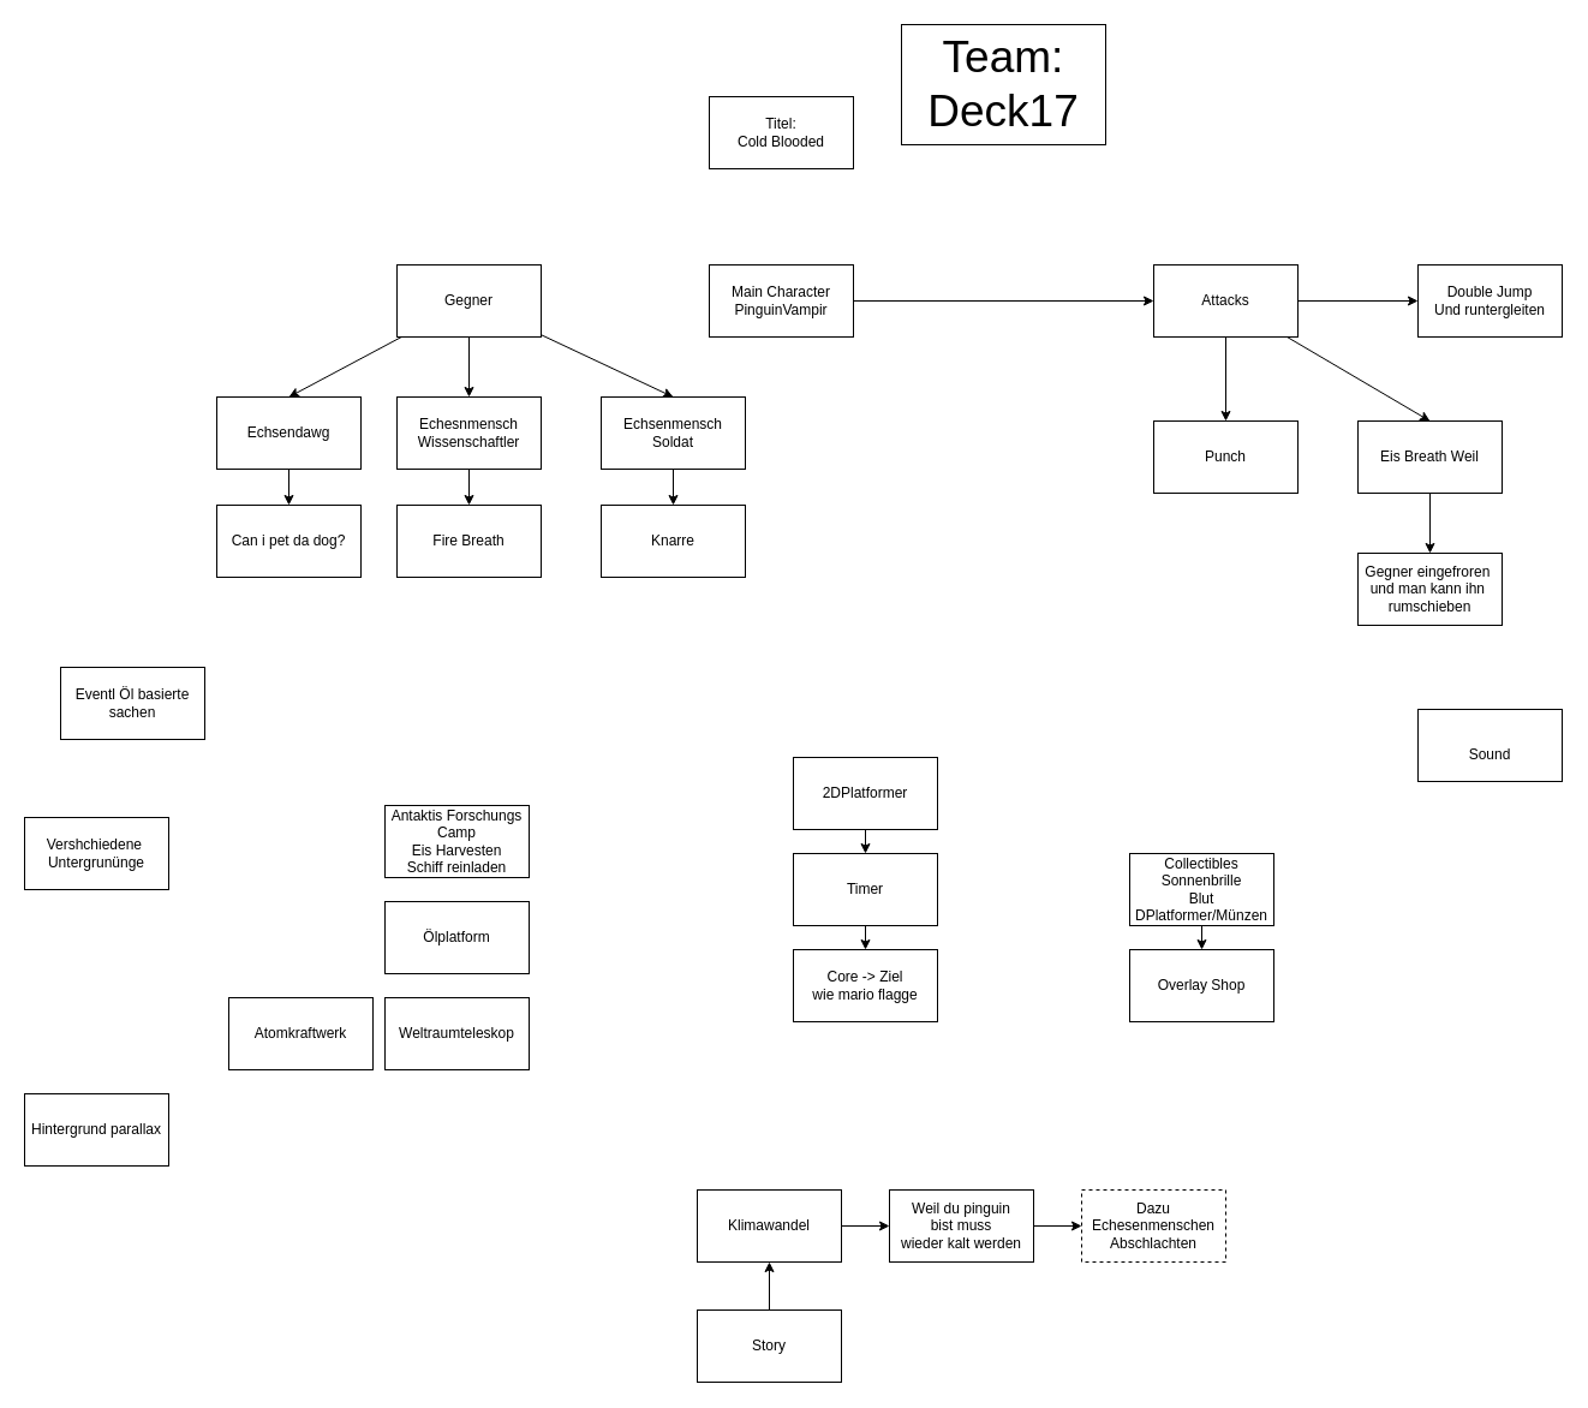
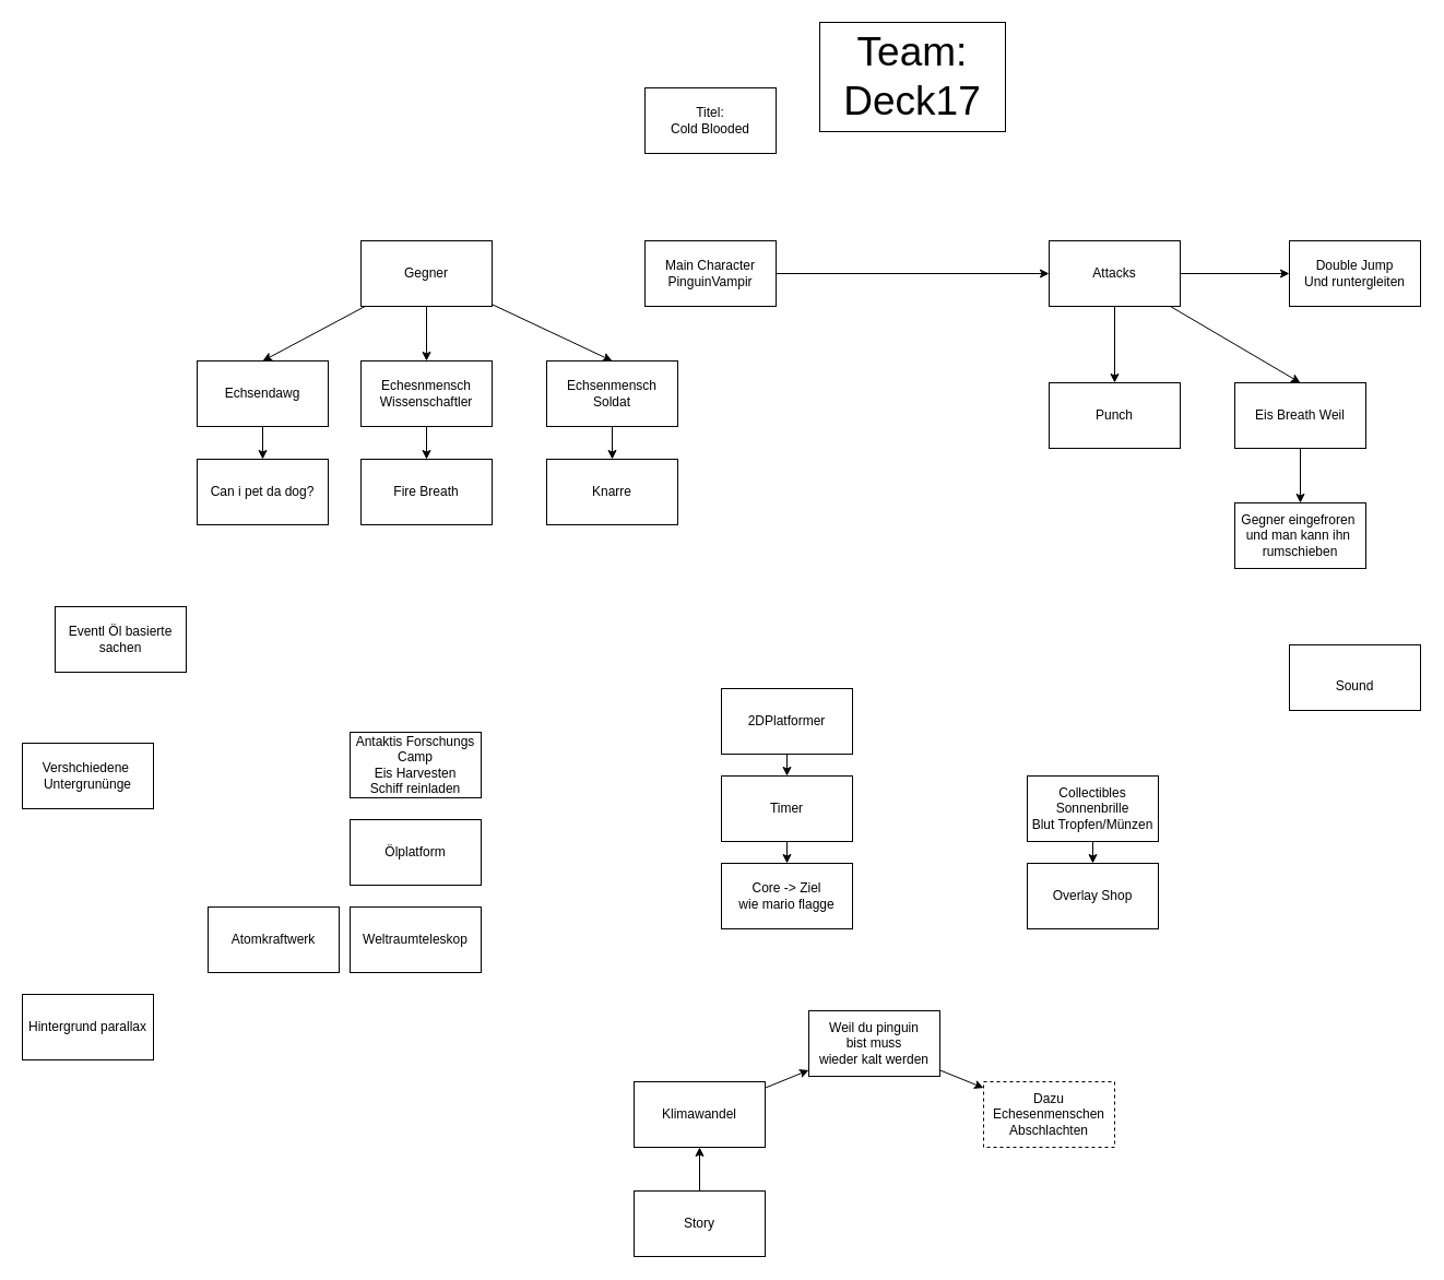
- <mxCell id="35" value="Collectibles&lt;br&gt;Sonnenbrille&lt;br&gt;Blut DPlatformer/Münzen" style="whiteSpace=wrap;html=1;" vertex="1" parent="1"><mxGeometry x="940" y="710" width="120" height="60" as="geometry" /></mxCell>
+ <mxCell id="35" value="Collectibles&lt;br&gt;Sonnenbrille&lt;br&gt;Blut Tropfen/Münzen" style="whiteSpace=wrap;html=1;" vertex="1" parent="1"><mxGeometry x="940" y="710" width="120" height="60" as="geometry" /></mxCell>
- <mxCell id="30" value="Weil du pinguin&lt;br&gt;bist muss&lt;br&gt;wieder kalt werden" style="whiteSpace=wrap;html=1;" vertex="1" parent="1"><mxGeometry x="740" y="990" width="120" height="60" as="geometry" /></mxCell>
+ <mxCell id="30" value="Weil du pinguin&lt;br&gt;bist muss&lt;br&gt;wieder kalt werden" style="whiteSpace=wrap;html=1;" vertex="1" parent="1"><mxGeometry x="740" y="925" width="120" height="60" as="geometry" /></mxCell>
